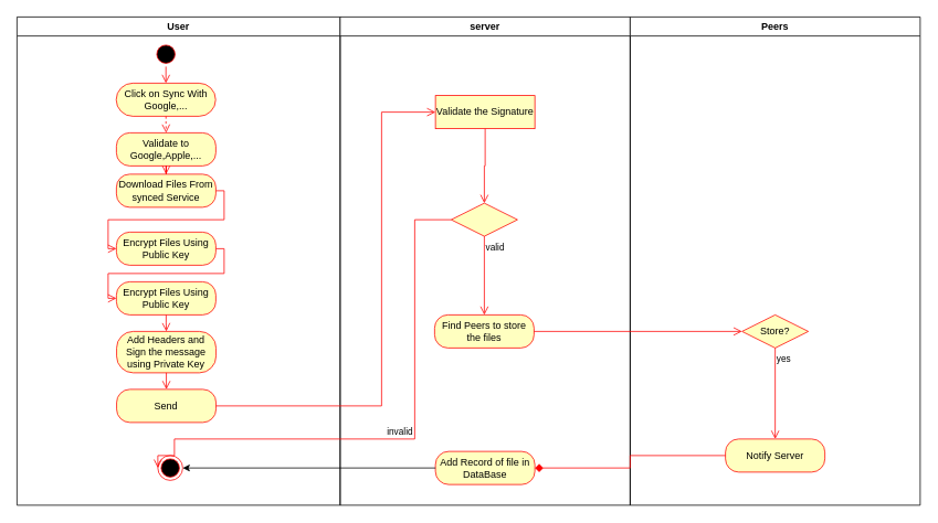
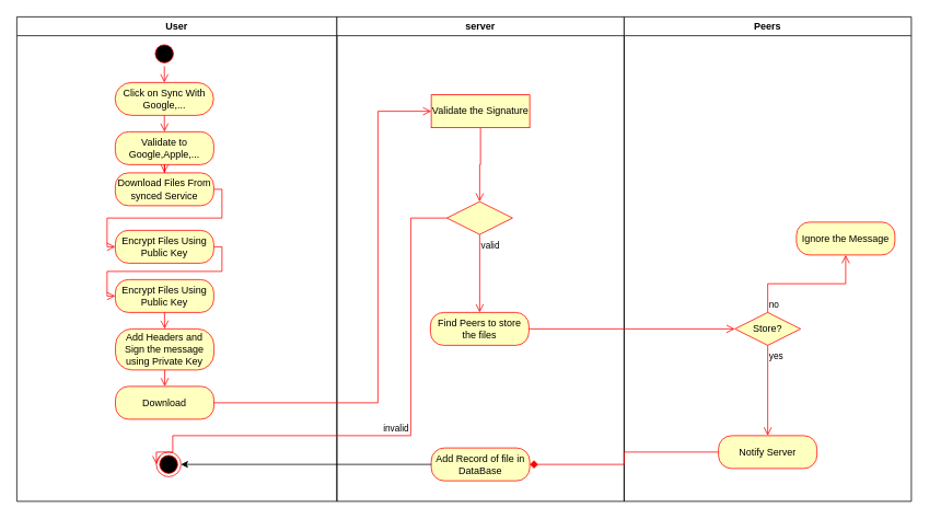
- <mxCell id="6" value="" style="edgeStyle=orthogonalEdgeStyle;html=1;verticalAlign=bottom;endArrow=open;endSize=8;strokeColor=#ff0000;rounded=0;entryX=0.5;entryY=0;entryDx=0;entryDy=0;dashed=1;" parent="2" source="5" target="7" edge="1"><mxGeometry relative="1" as="geometry"><mxPoint x="179.75" y="260" as="targetPoint" /><Array as="points" /></mxGeometry></mxCell>
+ <mxCell id="6" value="" style="edgeStyle=orthogonalEdgeStyle;html=1;verticalAlign=bottom;endArrow=open;endSize=8;strokeColor=#ff0000;rounded=0;entryX=0.5;entryY=0;entryDx=0;entryDy=0;" parent="2" source="5" target="7" edge="1"><mxGeometry relative="1" as="geometry"><mxPoint x="179.75" y="260" as="targetPoint" /><Array as="points" /></mxGeometry></mxCell>
+ <mxCell id="31" value="Ignore the Message" style="rounded=1;whiteSpace=wrap;html=1;arcSize=40;fontColor=#000000;fillColor=#ffffc0;strokeColor=#ff0000;" parent="26" vertex="1"><mxGeometry x="210" y="250" width="120" height="40" as="geometry" /></mxCell>
+ <mxCell id="28" value="no" style="edgeStyle=orthogonalEdgeStyle;html=1;align=left;verticalAlign=bottom;endArrow=open;endSize=8;strokeColor=#ff0000;rounded=0;entryX=0.5;entryY=1;entryDx=0;entryDy=0;" parent="26" source="27" target="31" edge="1"><mxGeometry x="-1" relative="1" as="geometry"><mxPoint x="270" y="310" as="targetPoint" /></mxGeometry></mxCell>
- <mxCell id="16" value="Send" style="rounded=1;whiteSpace=wrap;html=1;arcSize=40;fontColor=#000000;fillColor=#ffffc0;strokeColor=#ff0000;" vertex="1" parent="2"><mxGeometry x="120.25" y="450" width="120" height="40" as="geometry" /></mxCell>
+ <mxCell id="16" value="Download" style="rounded=1;whiteSpace=wrap;html=1;arcSize=40;fontColor=#000000;fillColor=#ffffc0;strokeColor=#ff0000;" vertex="1" parent="2"><mxGeometry x="120.25" y="450" width="120" height="40" as="geometry" /></mxCell>
